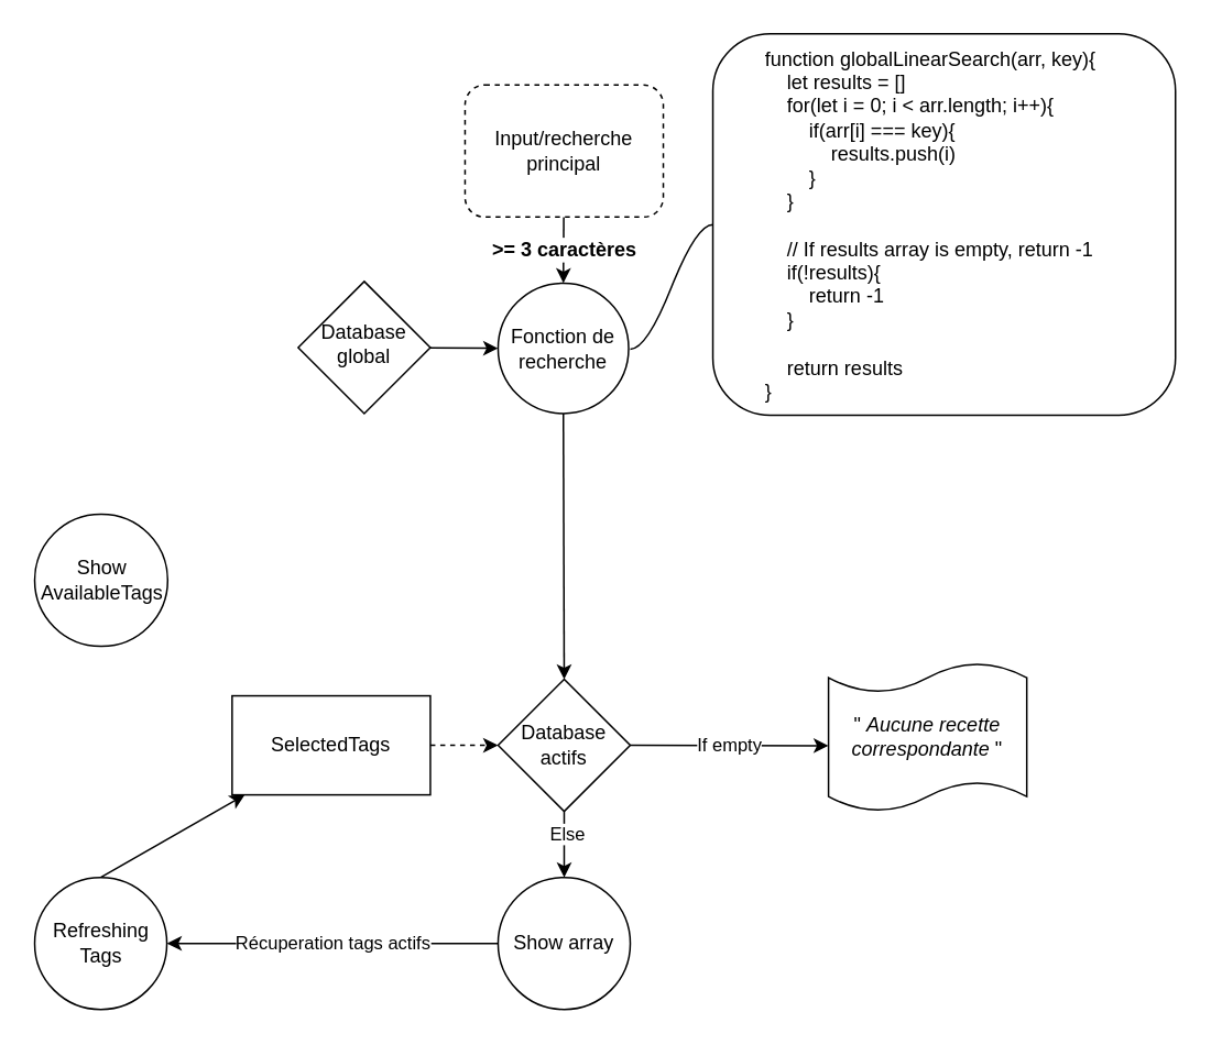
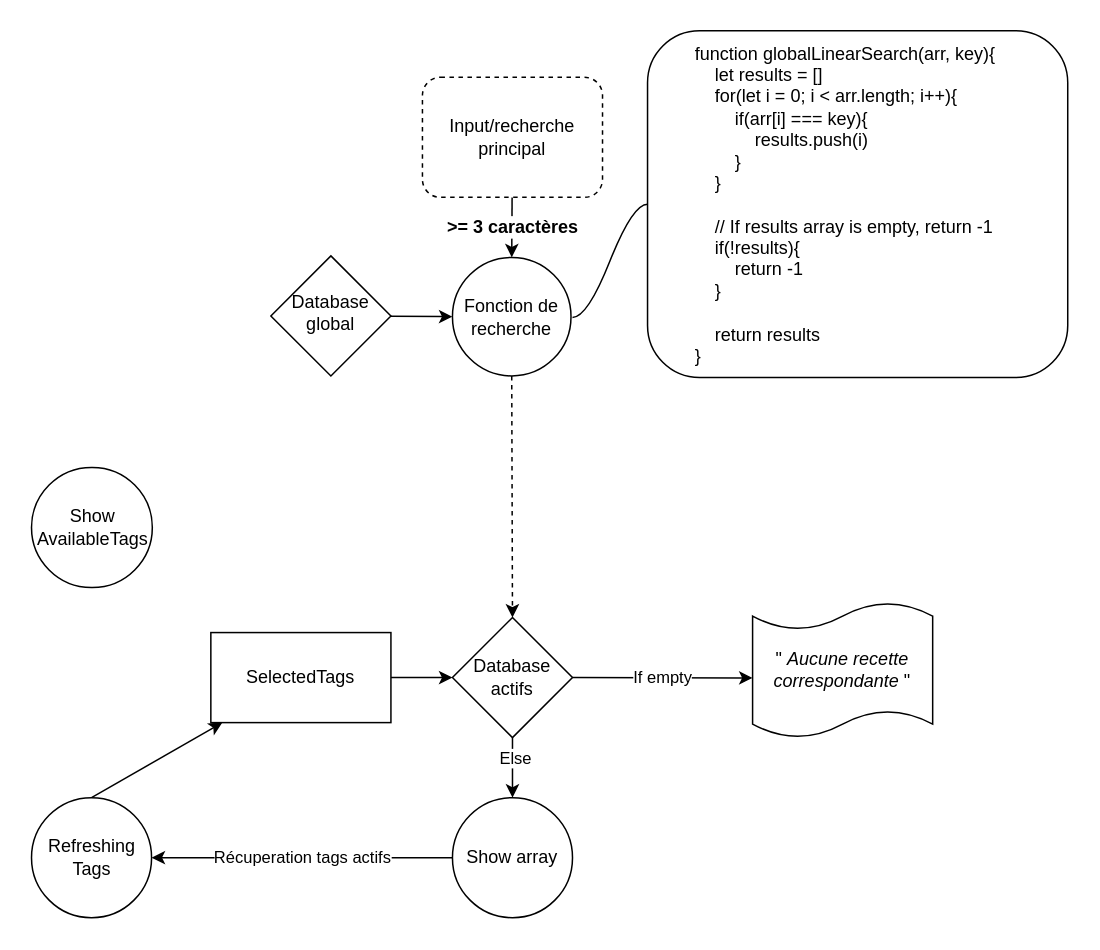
- <mxCell id="5" value="" style="edgeStyle=none;html=1;entryX=0.5;entryY=0;entryDx=0;entryDy=0;" parent="1" source="6" target="11" edge="1"><mxGeometry relative="1" as="geometry"><mxPoint x="341" y="311" as="targetPoint" /></mxGeometry></mxCell>
+ <mxCell id="5" value="" style="edgeStyle=none;html=1;entryX=0.5;entryY=0;entryDx=0;entryDy=0;dashed=1;" parent="1" source="6" target="11" edge="1"><mxGeometry relative="1" as="geometry"><mxPoint x="341" y="311" as="targetPoint" /></mxGeometry></mxCell>
- <mxCell id="13" value="" style="edgeStyle=none;html=1;entryX=0;entryY=0.5;entryDx=0;entryDy=0;exitX=1;exitY=0.5;exitDx=0;exitDy=0;dashed=1;" parent="1" source="19" target="11" edge="1"><mxGeometry relative="1" as="geometry"><mxPoint x="301" y="331" as="targetPoint" /><Array as="points" /><mxPoint as="offset" /><mxPoint x="141" y="451" as="sourcePoint" /></mxGeometry></mxCell>
+ <mxCell id="13" value="" style="edgeStyle=none;html=1;entryX=0;entryY=0.5;entryDx=0;entryDy=0;exitX=1;exitY=0.5;exitDx=0;exitDy=0;" parent="1" source="19" target="11" edge="1"><mxGeometry relative="1" as="geometry"><mxPoint x="301" y="331" as="targetPoint" /><Array as="points" /><mxPoint as="offset" /><mxPoint x="141" y="451" as="sourcePoint" /></mxGeometry></mxCell>
